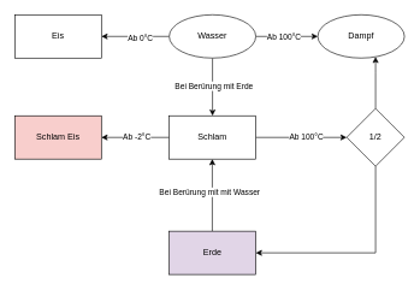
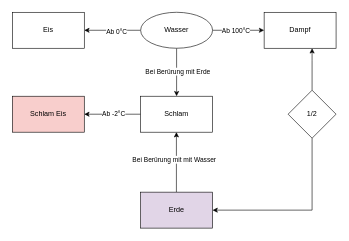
- <mxCell id="10" value="Dampf" style="ellipse;whiteSpace=wrap;html=1;" vertex="1" parent="1"><mxGeometry x="440" y="20" width="120" height="60" as="geometry" /></mxCell>
+ <mxCell id="10" value="Dampf" style="rounded=0;whiteSpace=wrap;html=1;" vertex="1" parent="1"><mxGeometry x="440" y="20" width="120" height="60" as="geometry" /></mxCell>
- <mxCell id="13" style="edgeStyle=orthogonalEdgeStyle;rounded=0;orthogonalLoop=1;jettySize=auto;html=1;" edge="1" parent="1" source="15" target="22"><mxGeometry relative="1" as="geometry"><mxPoint x="400" y="240" as="sourcePoint" /><mxPoint x="400" y="340" as="targetPoint" /></mxGeometry></mxCell>
- <mxCell id="14" value="Ab 100°C" style="edgeLabel;html=1;align=center;verticalAlign=middle;resizable=0;points=[];" vertex="1" connectable="0" parent="13"><mxGeometry x="0.088" y="1" relative="1" as="geometry"><mxPoint as="offset" /></mxGeometry></mxCell>
